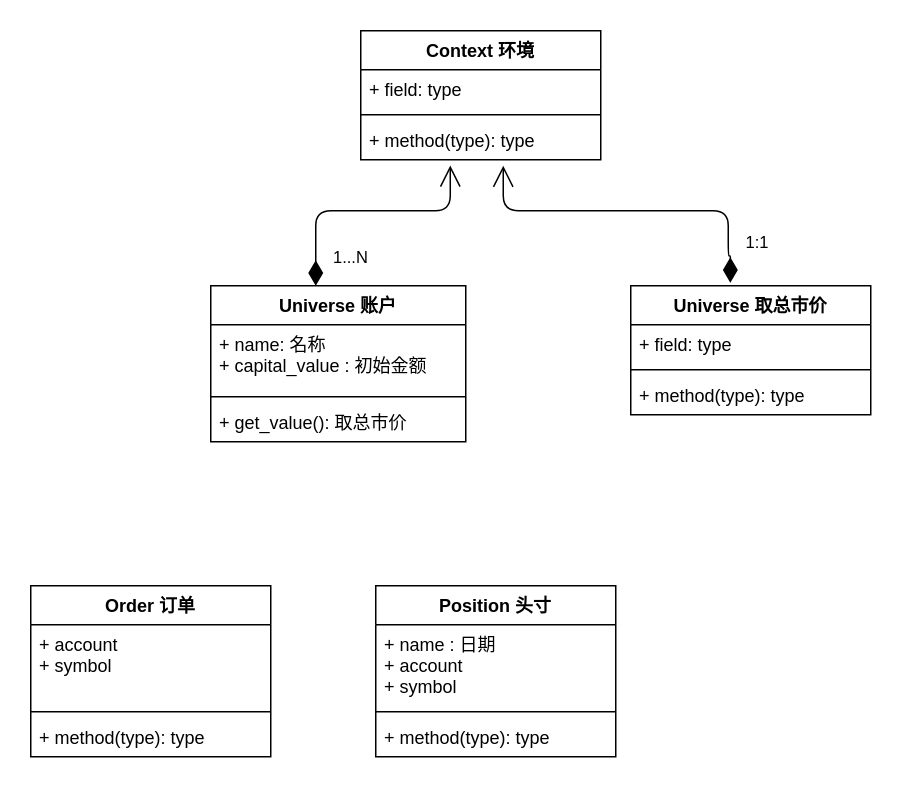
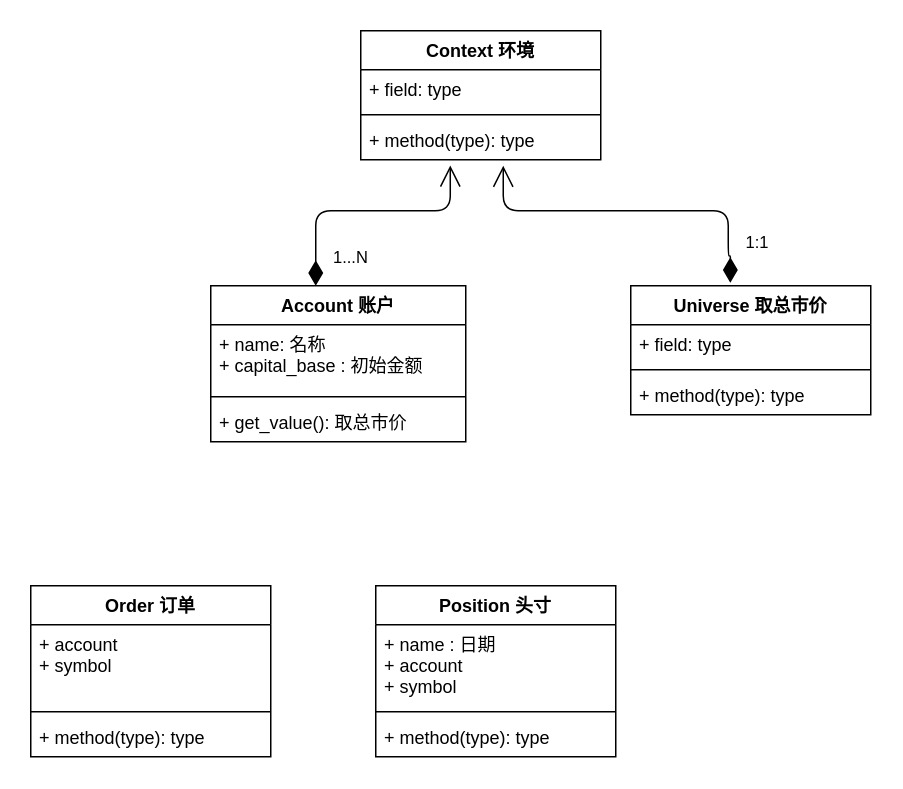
- <mxCell id="6" value="Universe 账户" style="swimlane;fontStyle=1;align=center;verticalAlign=top;childLayout=stackLayout;horizontal=1;startSize=26;horizontalStack=0;resizeParent=1;resizeParentMax=0;resizeLast=0;collapsible=1;marginBottom=0;" parent="1" vertex="1"><mxGeometry x="140" y="190" width="170" height="104" as="geometry" /></mxCell>
+ <mxCell id="6" value="Account 账户" style="swimlane;fontStyle=1;align=center;verticalAlign=top;childLayout=stackLayout;horizontal=1;startSize=26;horizontalStack=0;resizeParent=1;resizeParentMax=0;resizeLast=0;collapsible=1;marginBottom=0;" parent="1" vertex="1"><mxGeometry x="140" y="190" width="170" height="104" as="geometry" /></mxCell>
- <mxCell id="7" value="+ name: 名称&#10;+ capital_value : 初始金额" style="text;strokeColor=none;fillColor=none;align=left;verticalAlign=top;spacingLeft=4;spacingRight=4;overflow=hidden;rotatable=0;points=[[0,0.5],[1,0.5]];portConstraint=eastwest;" parent="6" vertex="1"><mxGeometry y="26" width="170" height="44" as="geometry" /></mxCell>
+ <mxCell id="7" value="+ name: 名称&#10;+ capital_base : 初始金额" style="text;strokeColor=none;fillColor=none;align=left;verticalAlign=top;spacingLeft=4;spacingRight=4;overflow=hidden;rotatable=0;points=[[0,0.5],[1,0.5]];portConstraint=eastwest;" parent="6" vertex="1"><mxGeometry y="26" width="170" height="44" as="geometry" /></mxCell>
